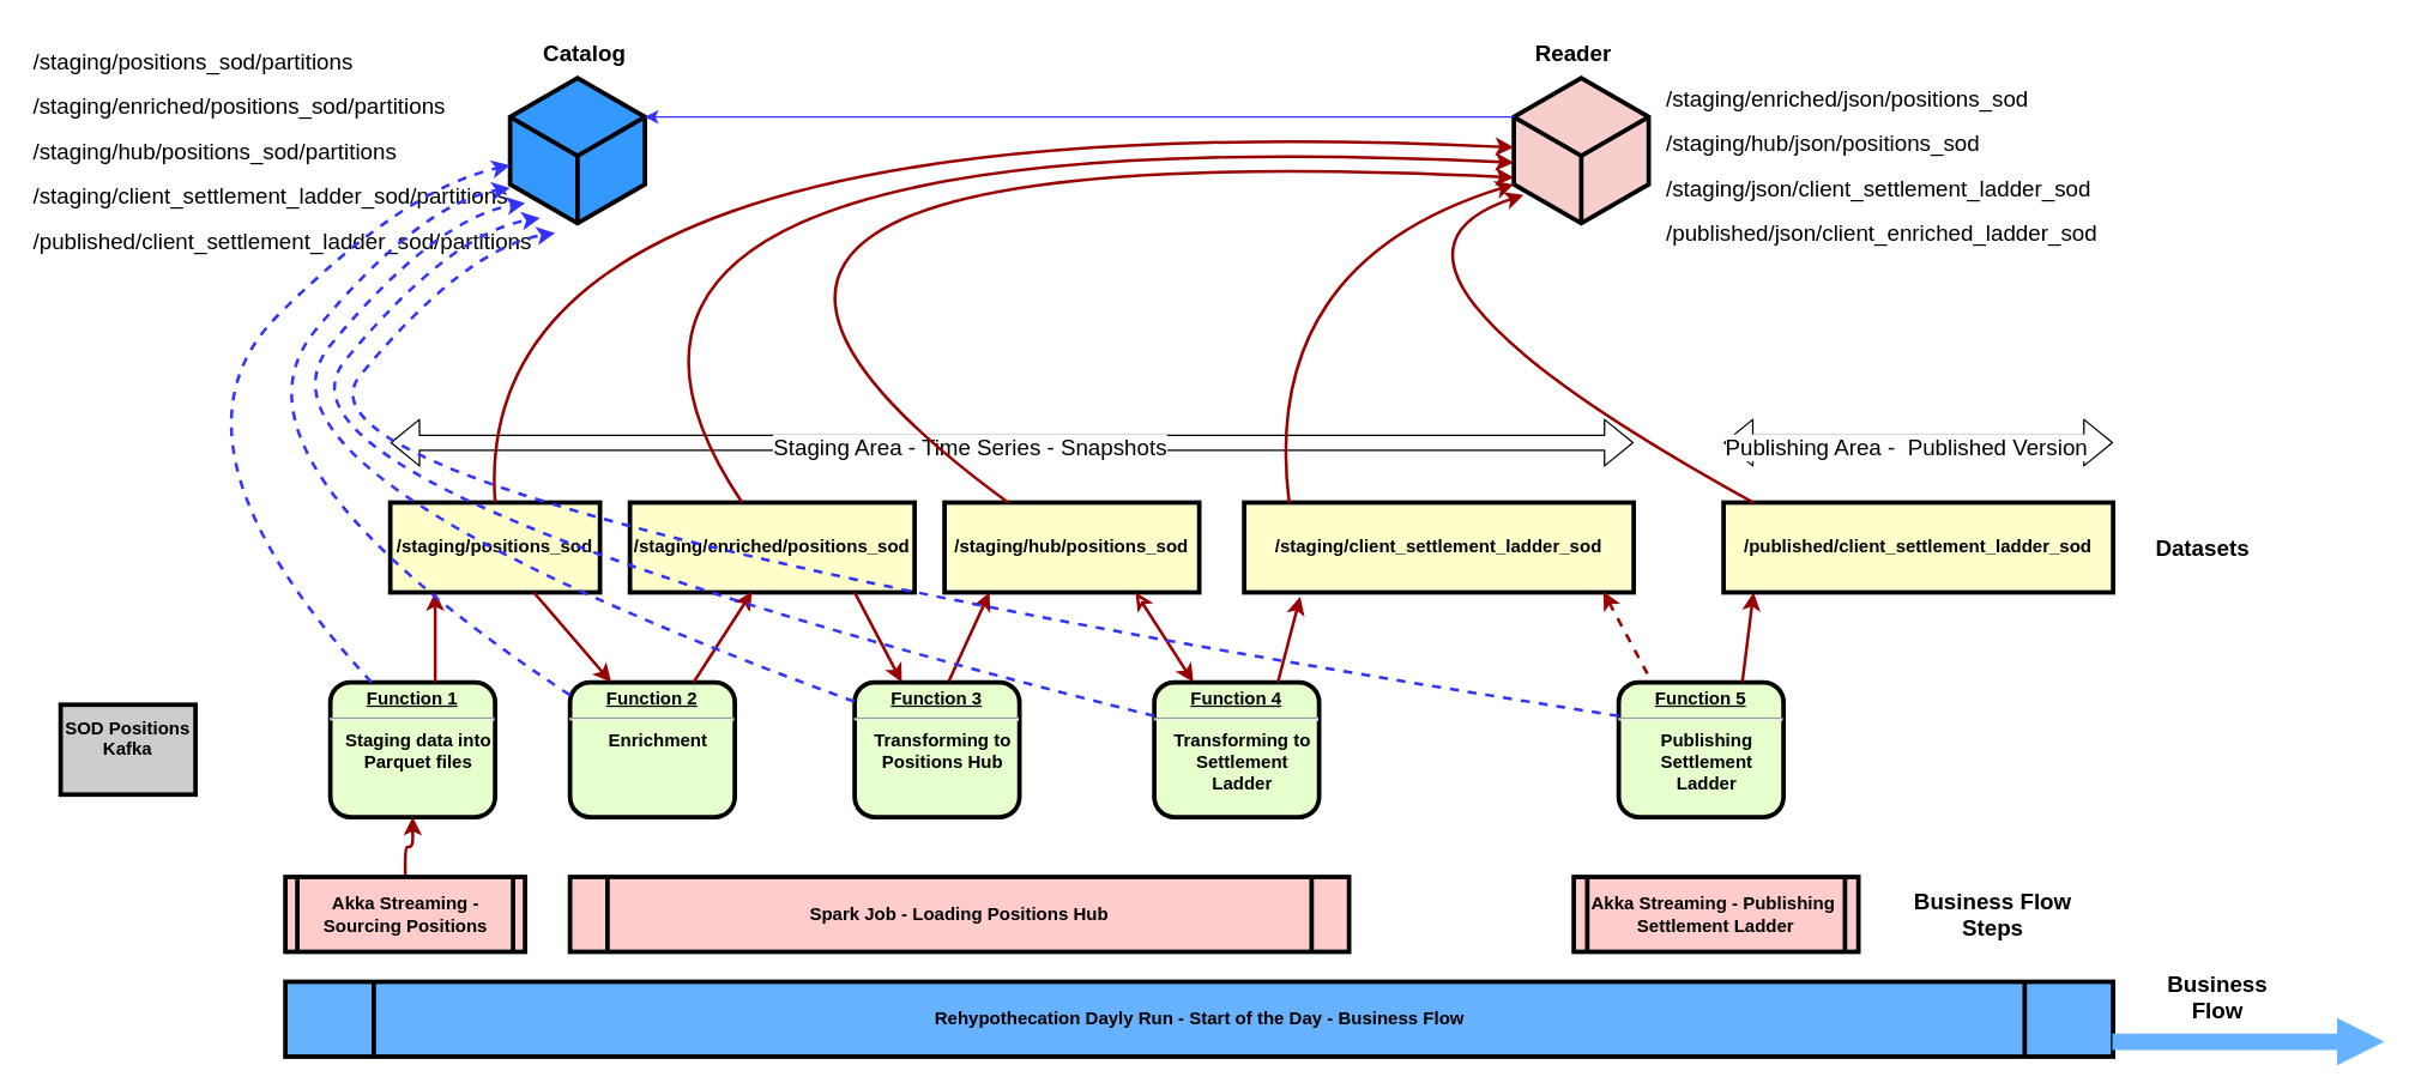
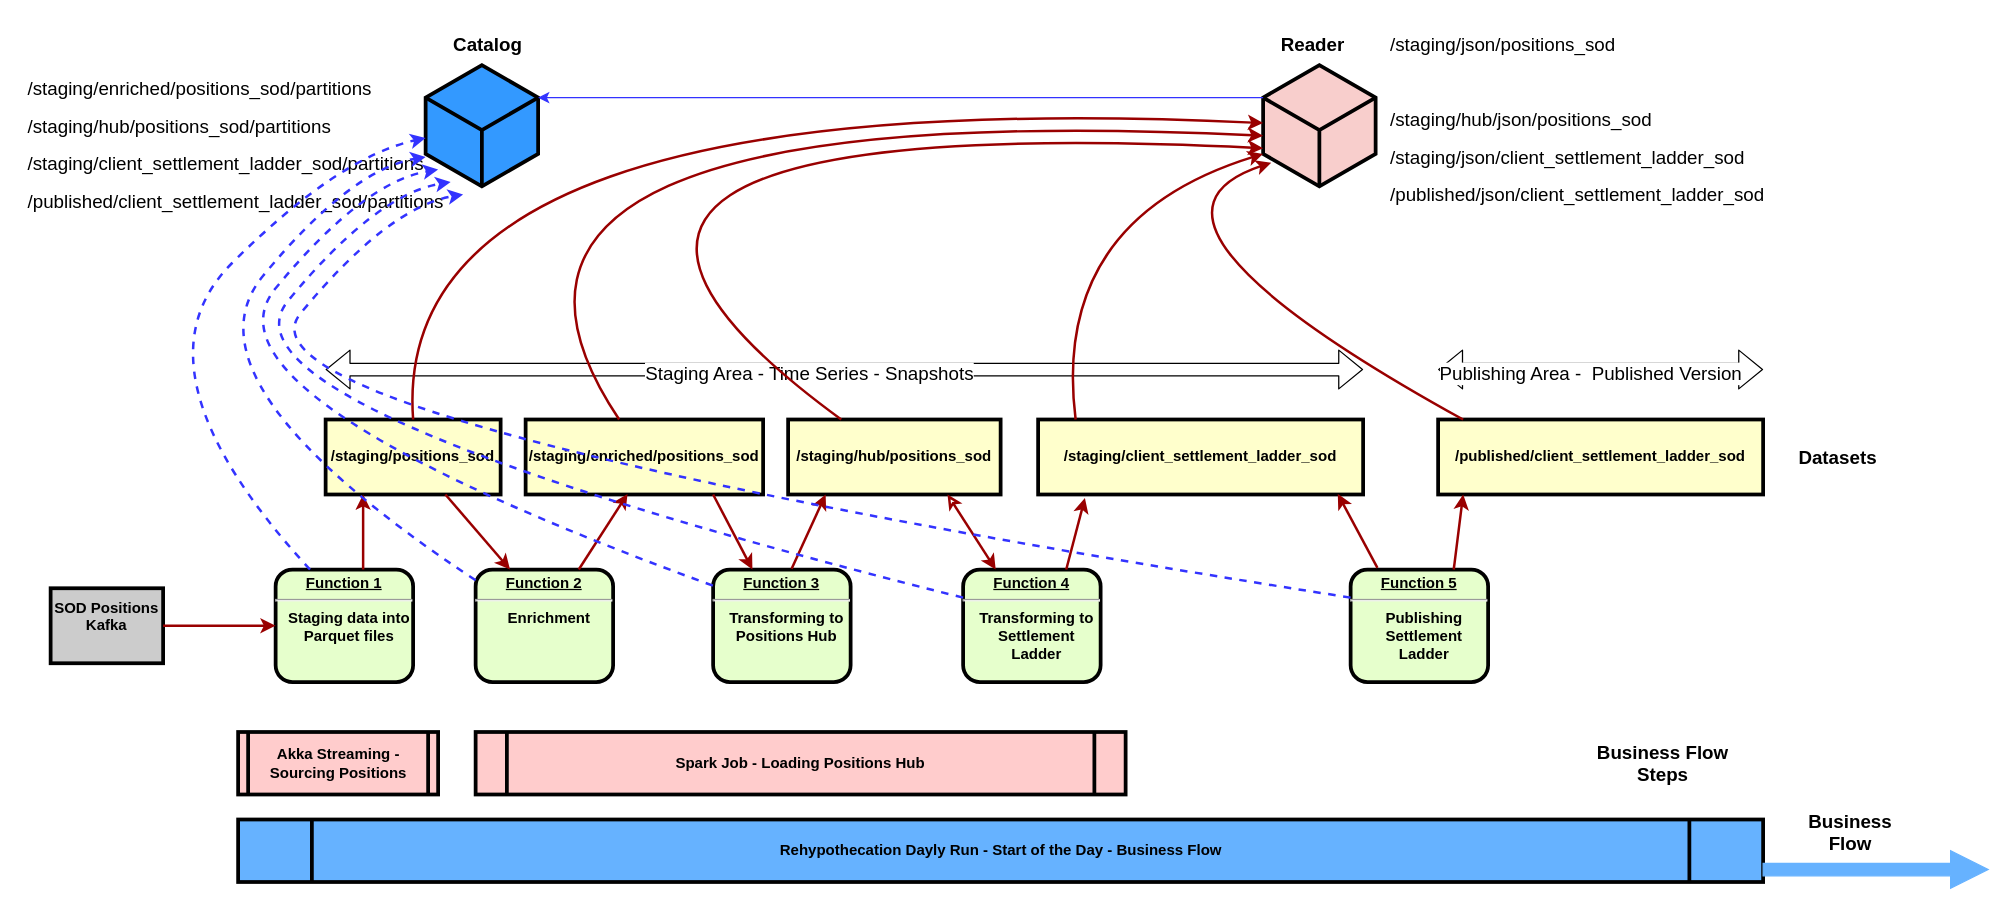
+ <mxCell id="37" value="/staging/json/positions_sod" style="text;whiteSpace=wrap;html=1;fontSize=15;" vertex="1" parent="1"><mxGeometry x="1110" y="20" width="210" height="30" as="geometry" /></mxCell>
- <mxCell id="50" value="/staging/positions_sod/partitions" style="text;whiteSpace=wrap;html=1;fontSize=15;" vertex="1" parent="1"><mxGeometry x="20" y="25" width="220" height="30" as="geometry" /></mxCell>
- <mxCell id="38" value="/staging/enriched/json/positions_sod" style="text;whiteSpace=wrap;html=1;fontSize=15;" vertex="1" parent="1"><mxGeometry x="1110" y="50" width="280" height="30" as="geometry" /></mxCell>
- <mxCell id="41" value="/published/json/client_enriched_ladder_sod" style="text;whiteSpace=wrap;html=1;fontSize=15;" vertex="1" parent="1"><mxGeometry x="1110" y="140" width="310" height="40" as="geometry" /></mxCell>
+ <mxCell id="41" value="/published/json/client_settlement_ladder_sod" style="text;whiteSpace=wrap;html=1;fontSize=15;" vertex="1" parent="1"><mxGeometry x="1110" y="140" width="310" height="40" as="geometry" /></mxCell>
- <mxCell id="25" value="" style="endArrow=none;noEdgeStyle=1;strokeColor=#990000;strokeWidth=2;endFill=0;startArrow=classic;startFill=1;entryX=0.195;entryY=-0.015;entryDx=0;entryDy=0;entryPerimeter=0;exitX=0.922;exitY=0.992;exitDx=0;exitDy=0;exitPerimeter=0;dashed=1;" edge="1" parent="1" source="15" target="23"><mxGeometry relative="1" as="geometry"><mxPoint x="877.44" y="407.82" as="sourcePoint" /><mxPoint x="862.5" y="465" as="targetPoint" /></mxGeometry></mxCell>
+ <mxCell id="25" value="" style="endArrow=none;noEdgeStyle=1;strokeColor=#990000;strokeWidth=2;endFill=0;startArrow=classic;startFill=1;entryX=0.195;entryY=-0.015;entryDx=0;entryDy=0;entryPerimeter=0;exitX=0.922;exitY=0.992;exitDx=0;exitDy=0;exitPerimeter=0;" edge="1" parent="1" source="15" target="23"><mxGeometry relative="1" as="geometry"><mxPoint x="877.44" y="407.82" as="sourcePoint" /><mxPoint x="862.5" y="465" as="targetPoint" /></mxGeometry></mxCell>
- <mxCell id="11" value="" style="edgeStyle=elbowEdgeStyle;elbow=vertical;strokeColor=#990000;strokeWidth=2;startArrow=classic;startFill=1;endArrow=none;endFill=0;" parent="1" source="4" target="21" edge="1"><mxGeometry width="100" height="100" relative="1" as="geometry"><mxPoint x="220" y="605" as="sourcePoint" /><mxPoint x="320" y="505" as="targetPoint" /></mxGeometry></mxCell>
+ <mxCell id="11" value="" style="edgeStyle=elbowEdgeStyle;elbow=vertical;strokeColor=#990000;strokeWidth=2;startArrow=classic;startFill=1;endArrow=none;endFill=0;" parent="1" source="4" target="6" edge="1"><mxGeometry width="100" height="100" relative="1" as="geometry"><mxPoint x="220" y="605" as="sourcePoint" /><mxPoint x="320" y="505" as="targetPoint" /></mxGeometry></mxCell>
- <mxCell id="24" value="Akka Streaming - Publishing  Settlement Ladder" style="shape=process;whiteSpace=wrap;align=center;verticalAlign=middle;size=0.048;fontStyle=1;strokeWidth=3;fillColor=#FFCCCC" vertex="1" parent="1"><mxGeometry x="1050" y="585" width="190" height="50" as="geometry" /></mxCell>
